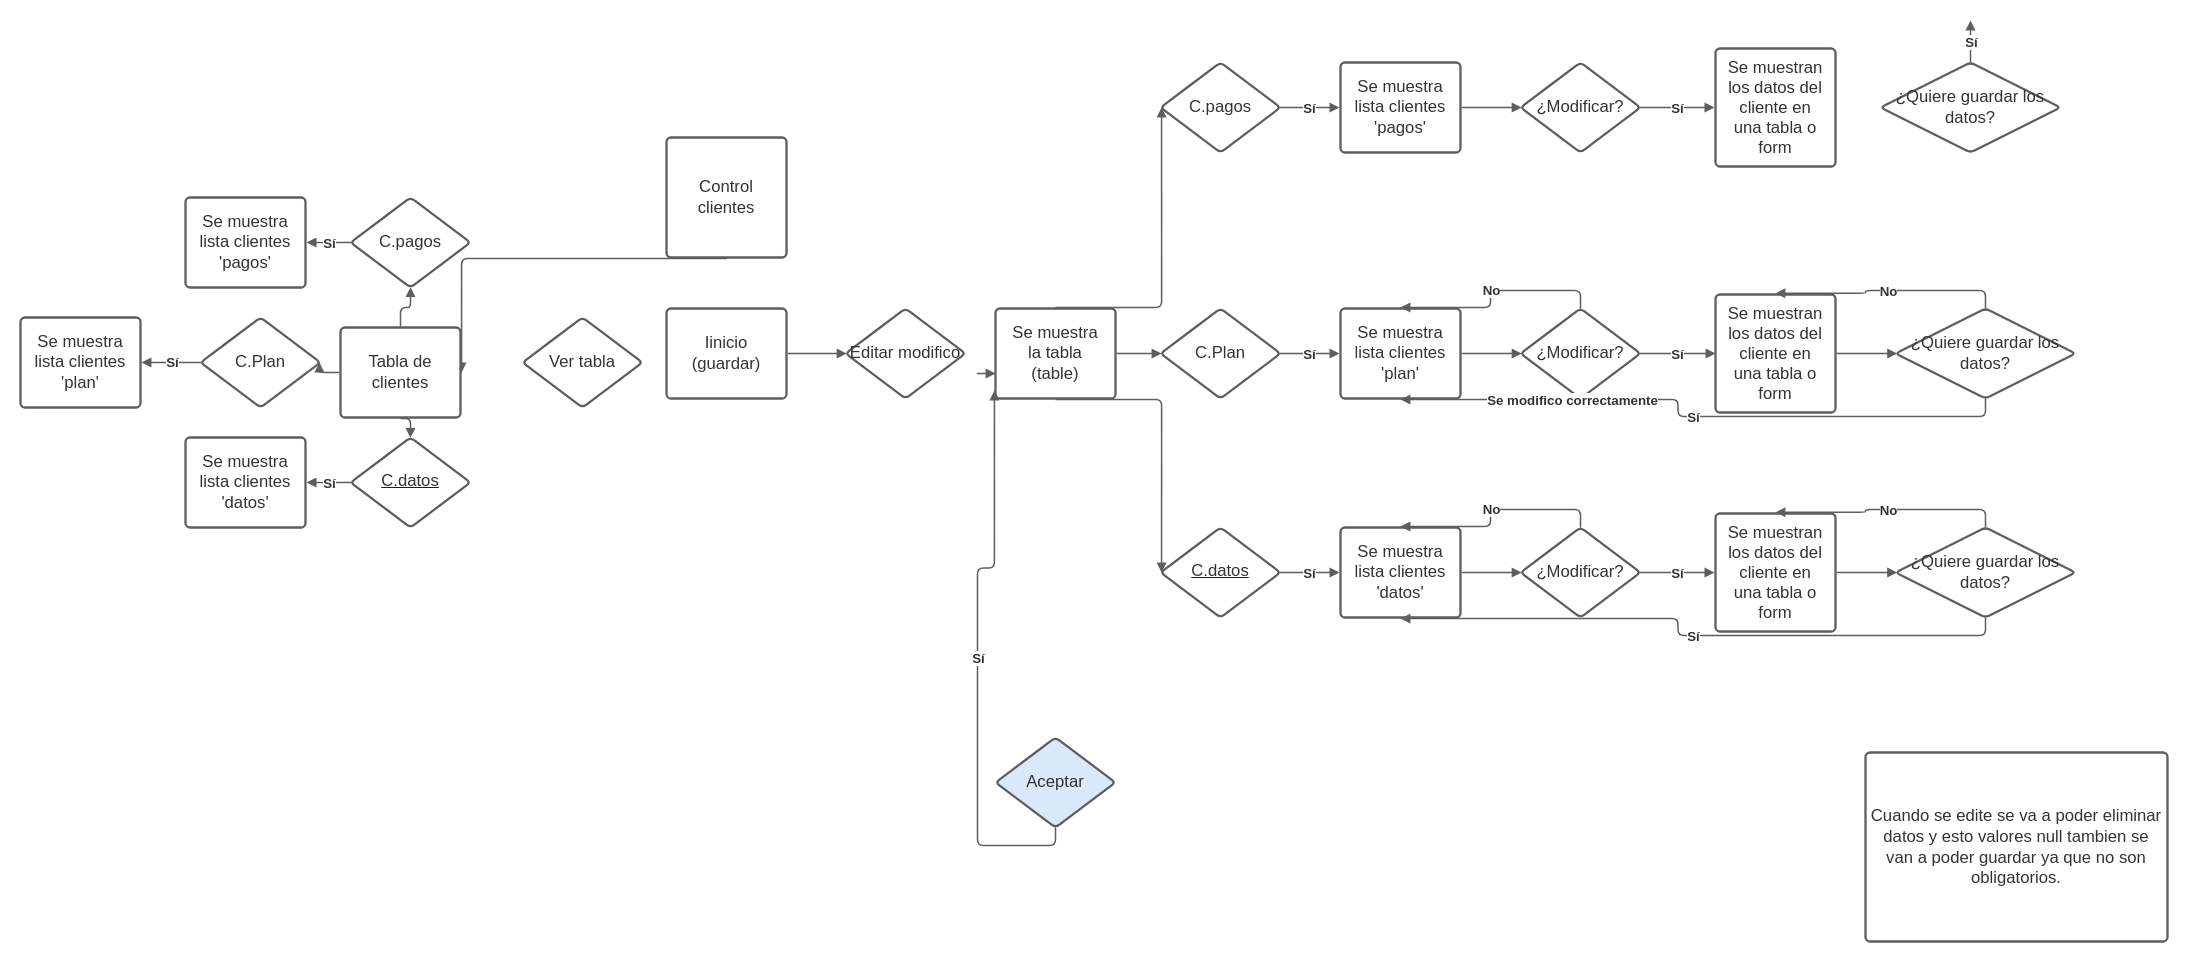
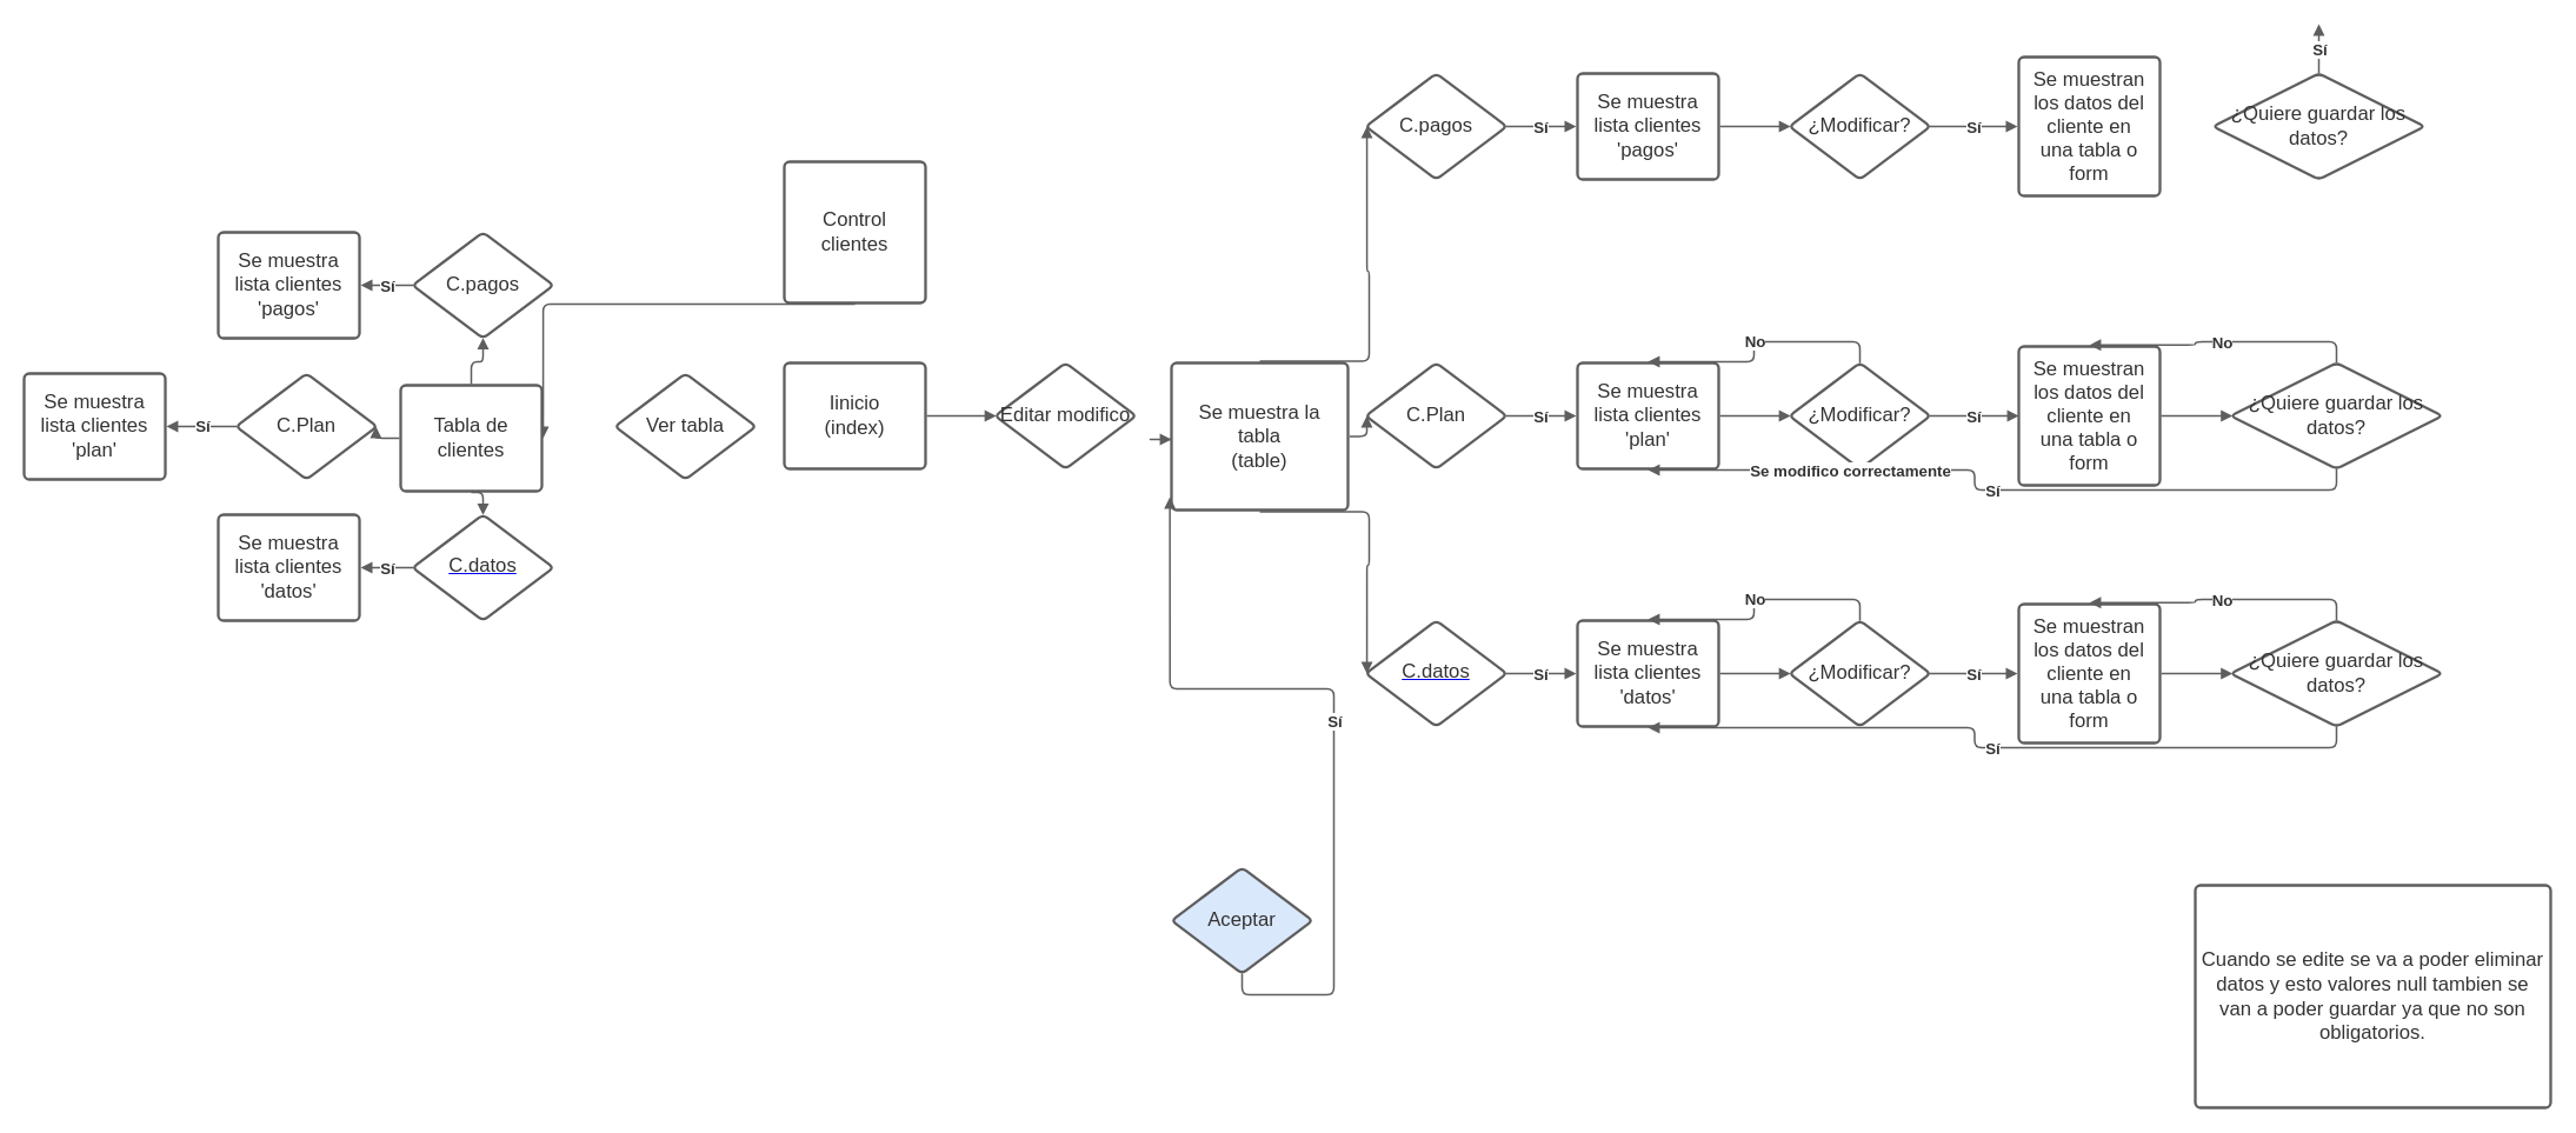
- <mxCell id="4" value="Iinicio&#10;(guardar)" style="html=1;overflow=block;blockSpacing=1;whiteSpace=wrap;fontSize=16.7;fontColor=#333333;align=center;spacing=9;strokeColor=#5e5e5e;strokeOpacity=100;rounded=1;absoluteArcSize=1;arcSize=9;strokeWidth=2.3;lucidId=ra55raOk~4vb;" vertex="1" parent="1"><mxGeometry x="666" y="308" width="120" height="90" as="geometry" /></mxCell>
+ <mxCell id="4" value="Iinicio&#10;(index)" style="html=1;overflow=block;blockSpacing=1;whiteSpace=wrap;fontSize=16.7;fontColor=#333333;align=center;spacing=9;strokeColor=#5e5e5e;strokeOpacity=100;rounded=1;absoluteArcSize=1;arcSize=9;strokeWidth=2.3;lucidId=ra55raOk~4vb;" vertex="1" parent="1"><mxGeometry x="666" y="308" width="120" height="90" as="geometry" /></mxCell>
- <mxCell id="24" value="Se muestra la tabla&#10;(table)" style="html=1;overflow=block;blockSpacing=1;whiteSpace=wrap;fontSize=16.7;fontColor=#333333;align=center;spacing=9;strokeColor=#5e5e5e;strokeOpacity=100;rounded=1;absoluteArcSize=1;arcSize=9;strokeWidth=2.3;lucidId=3g555m2dW~YT;" vertex="1" parent="1"><mxGeometry x="995" y="308" width="120" height="90" as="geometry" /></mxCell>
+ <mxCell id="24" value="Se muestra la tabla&#10;(table)" style="html=1;overflow=block;blockSpacing=1;whiteSpace=wrap;fontSize=16.7;fontColor=#333333;align=center;spacing=9;strokeColor=#5e5e5e;strokeOpacity=100;rounded=1;absoluteArcSize=1;arcSize=9;strokeWidth=2.3;lucidId=3g555m2dW~YT;" vertex="1" parent="1"><mxGeometry x="995" y="308" width="150" height="125" as="geometry" /></mxCell>
